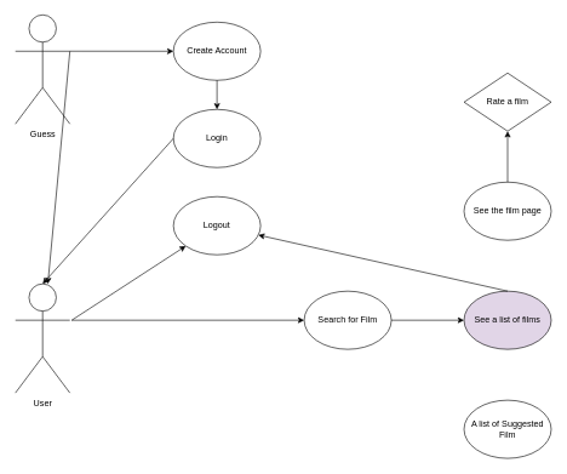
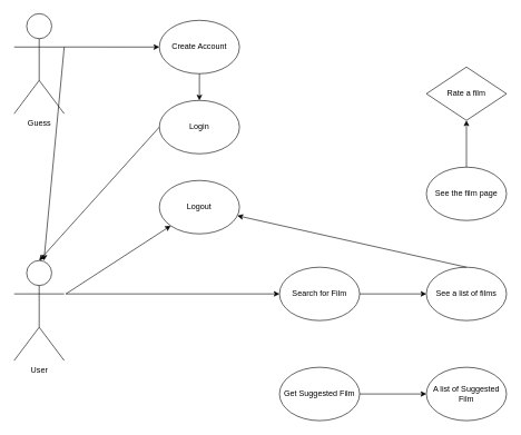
- <mxCell id="5" value="See a list of films" style="ellipse;whiteSpace=wrap;html=1;fillColor=#e1d5e7;" parent="1" vertex="1"><mxGeometry x="638" y="400" width="120" height="80" as="geometry" /></mxCell>
+ <mxCell id="5" value="See a list of films" style="ellipse;whiteSpace=wrap;html=1;" parent="1" vertex="1"><mxGeometry x="638" y="400" width="120" height="80" as="geometry" /></mxCell>
+ <mxCell id="15" value="Get Suggested Film" style="ellipse;whiteSpace=wrap;html=1;" parent="1" vertex="1"><mxGeometry x="418" y="550" width="120" height="80" as="geometry" /></mxCell>
+ <mxCell id="17" value="" style="endArrow=classic;html=1;rounded=0;exitX=1;exitY=0.5;exitDx=0;exitDy=0;entryX=0;entryY=0.5;entryDx=0;entryDy=0;" parent="1" source="15" target="16" edge="1"><mxGeometry width="50" height="50" relative="1" as="geometry"><mxPoint x="688" y="530" as="sourcePoint" /><mxPoint x="738" y="480" as="targetPoint" /></mxGeometry></mxCell>
